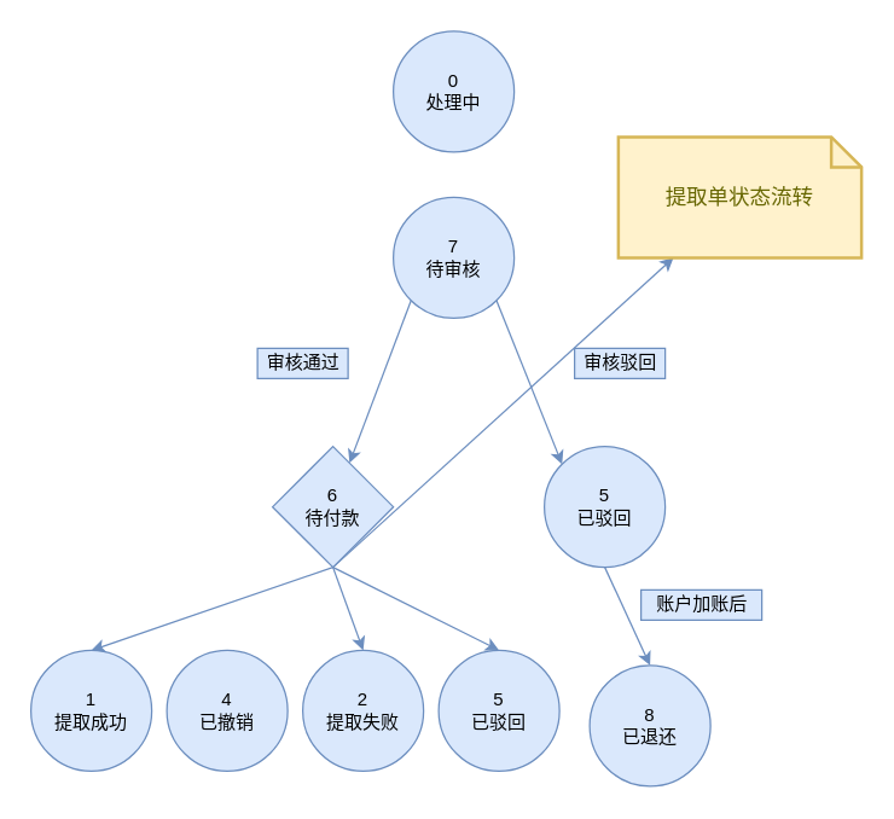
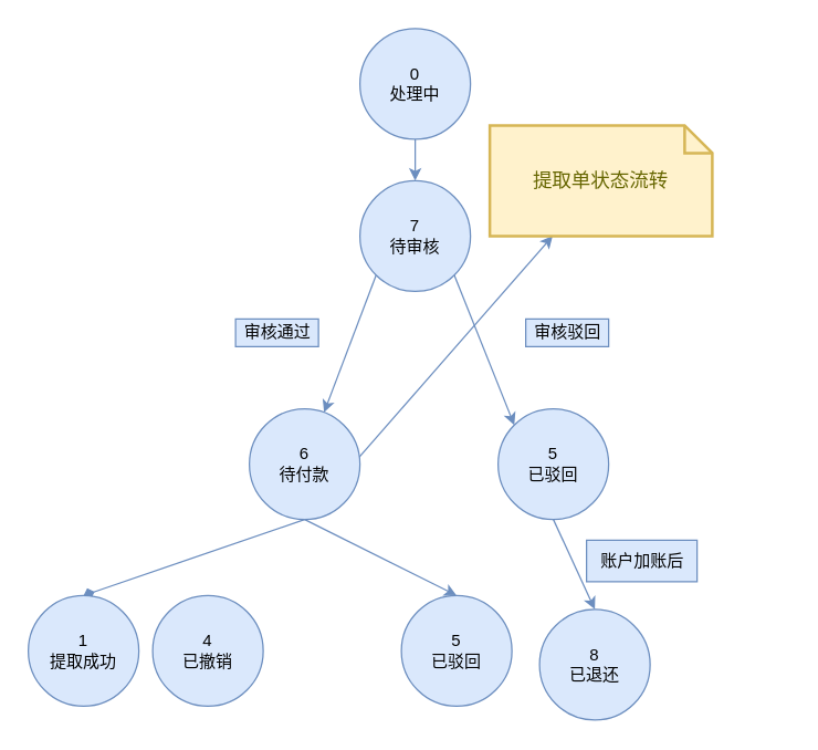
+ <mxCell id="2" style="edgeStyle=none;rounded=0;orthogonalLoop=1;jettySize=auto;html=1;exitX=0.5;exitY=1;exitDx=0;exitDy=0;entryX=0.5;entryY=0;entryDx=0;entryDy=0;fillColor=#dae8fc;strokeColor=#6c8ebf;" edge="1" parent="1" source="3" target="6"><mxGeometry relative="1" as="geometry" /></mxCell>
- <mxCell id="22" value="提取单状态流转" style="shape=note;strokeWidth=2;fontSize=14;size=20;whiteSpace=wrap;html=1;fillColor=#fff2cc;strokeColor=#d6b656;fontColor=#666600;" vertex="1" parent="1"><mxGeometry x="409" y="90" width="161" height="80" as="geometry" /></mxCell>
+ <mxCell id="22" value="提取单状态流转" style="shape=note;strokeWidth=2;fontSize=14;size=20;whiteSpace=wrap;html=1;fillColor=#fff2cc;strokeColor=#d6b656;fontColor=#666600;" vertex="1" parent="1"><mxGeometry x="354" y="90" width="161" height="80" as="geometry" /></mxCell>
- <mxCell id="11" value="6&lt;br&gt;待付款" style="rhombus;whiteSpace=wrap;html=1;aspect=fixed;fillColor=#dae8fc;strokeColor=#6c8ebf;" vertex="1" parent="1"><mxGeometry x="180" y="295" width="80" height="80" as="geometry" /></mxCell>
+ <mxCell id="11" value="6&lt;br&gt;待付款" style="ellipse;whiteSpace=wrap;html=1;aspect=fixed;fillColor=#dae8fc;strokeColor=#6c8ebf;" vertex="1" parent="1"><mxGeometry x="180" y="295" width="80" height="80" as="geometry" /></mxCell>
- <mxCell id="9" style="edgeStyle=none;rounded=0;orthogonalLoop=1;jettySize=auto;html=1;exitX=0.5;exitY=1;exitDx=0;exitDy=0;entryX=0.5;entryY=0;entryDx=0;entryDy=0;fillColor=#dae8fc;strokeColor=#6c8ebf;" edge="1" parent="1" source="11" target="20"><mxGeometry relative="1" as="geometry" /></mxCell>
- <mxCell id="17" value="账户加账后" style="text;html=1;align=center;verticalAlign=middle;resizable=0;points=[];autosize=1;strokeColor=#6c8ebf;fillColor=#dae8fc;" vertex="1" parent="1"><mxGeometry x="424" y="390" width="80" height="20" as="geometry" /></mxCell>
+ <mxCell id="17" value="账户加账后" style="text;html=1;align=center;verticalAlign=middle;resizable=0;points=[];autosize=1;strokeColor=#6c8ebf;fillColor=#dae8fc;" vertex="1" parent="1"><mxGeometry x="424" y="390" width="80" height="30" as="geometry" /></mxCell>
- <mxCell id="7" style="edgeStyle=none;rounded=0;orthogonalLoop=1;jettySize=auto;html=1;exitX=0.5;exitY=1;exitDx=0;exitDy=0;entryX=0.5;entryY=0;entryDx=0;entryDy=0;fillColor=#dae8fc;strokeColor=#6c8ebf;" edge="1" parent="1" source="11" target="18"><mxGeometry relative="1" as="geometry" /></mxCell>
+ <mxCell id="7" style="edgeStyle=none;rounded=0;orthogonalLoop=1;jettySize=auto;html=1;exitX=0.5;exitY=1;exitDx=0;exitDy=0;entryX=0.5;entryY=0;entryDx=0;entryDy=0;fillColor=#dae8fc;strokeColor=#6c8ebf;endArrow=diamond;" edge="1" parent="1" source="11" target="18"><mxGeometry relative="1" as="geometry" /></mxCell>
- <mxCell id="20" value="2&lt;br&gt;提取失败" style="ellipse;whiteSpace=wrap;html=1;aspect=fixed;fillColor=#dae8fc;strokeColor=#6c8ebf;" vertex="1" parent="1"><mxGeometry x="200" y="430" width="80" height="80" as="geometry" /></mxCell>
